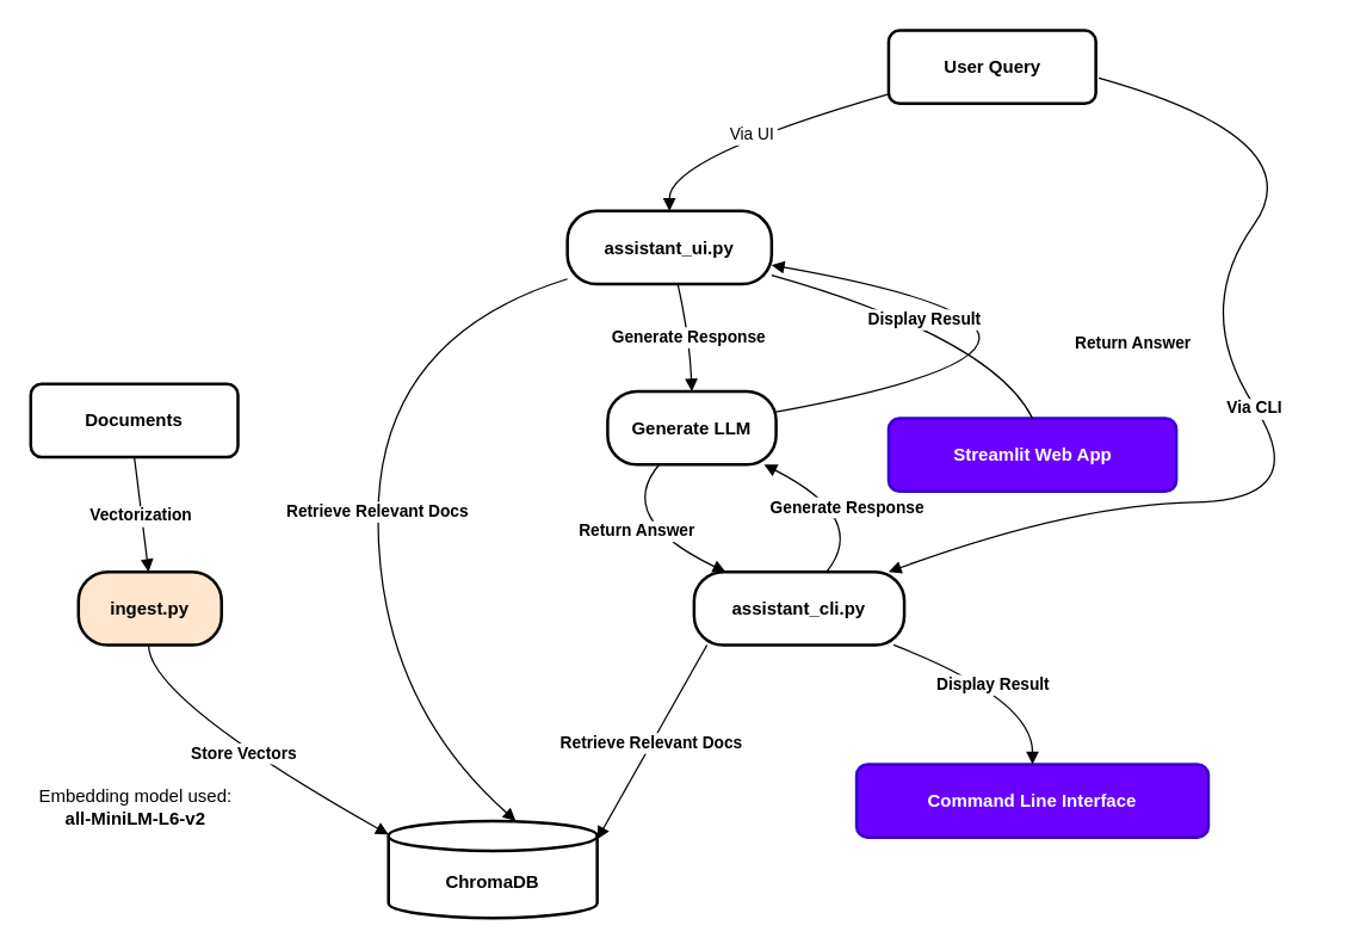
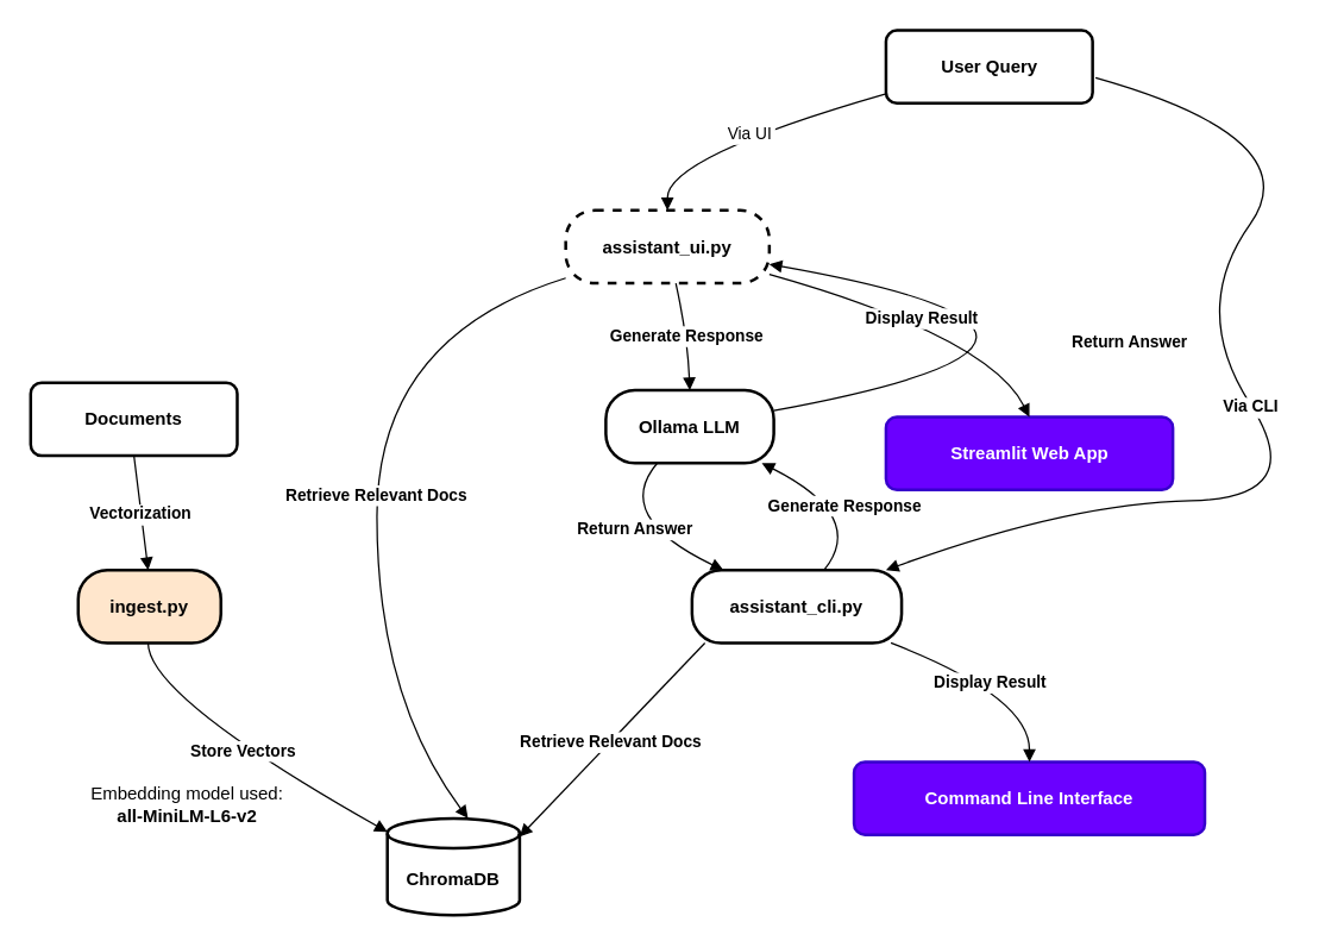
- <mxCell id="6" value="assistant_ui.py" style="rounded=1;arcSize=40;strokeWidth=2;fontStyle=1" parent="1" vertex="1"><mxGeometry x="380" y="141" width="137" height="49" as="geometry" /></mxCell>
+ <mxCell id="6" value="assistant_ui.py" style="rounded=1;arcSize=40;strokeWidth=2;fontStyle=1;dashed=1;" parent="1" vertex="1"><mxGeometry x="380" y="141" width="137" height="49" as="geometry" /></mxCell>
- <mxCell id="21" value="Display Result" style="curved=1;startArrow=none;endArrow=none;exitX=1;exitY=0.88;entryX=0.5;entryY=0;rounded=0;fontStyle=1;" parent="1" source="6" target="9" edge="1"><mxGeometry relative="1" as="geometry"><Array as="points"><mxPoint x="665" y="226" /></Array></mxGeometry></mxCell>
+ <mxCell id="21" value="Display Result" style="curved=1;startArrow=none;endArrow=block;exitX=1;exitY=0.88;entryX=0.5;entryY=0;rounded=0;fontStyle=1" parent="1" source="6" target="9" edge="1"><mxGeometry relative="1" as="geometry"><Array as="points"><mxPoint x="665" y="226" /></Array></mxGeometry></mxCell>
- <mxCell id="8" value="Generate LLM" style="rounded=1;arcSize=40;strokeWidth=2;fontStyle=1" parent="1" vertex="1"><mxGeometry x="407" y="262" width="113" height="49" as="geometry" /></mxCell>
+ <mxCell id="8" value="Ollama LLM" style="rounded=1;arcSize=40;strokeWidth=2;fontStyle=1" parent="1" vertex="1"><mxGeometry x="407" y="262" width="113" height="49" as="geometry" /></mxCell>
- <mxCell id="23" value="&lt;div&gt;Embedding model used:&lt;/div&gt;&lt;b&gt;a&lt;span style=&quot;background-color: initial;&quot;&gt;ll-MiniLM-L6-v2&lt;/span&gt;&lt;/b&gt;" style="text;html=1;align=center;verticalAlign=middle;resizable=0;points=[];autosize=1;strokeColor=none;fillColor=none;" parent="1" vertex="1"><mxGeometry x="15" y="521" width="150" height="40" as="geometry" /></mxCell>
+ <mxCell id="23" value="&lt;div&gt;Embedding model used:&lt;/div&gt;&lt;b&gt;a&lt;span style=&quot;background-color: initial;&quot;&gt;ll-MiniLM-L6-v2&lt;/span&gt;&lt;/b&gt;" style="text;html=1;align=center;verticalAlign=middle;resizable=0;points=[];autosize=1;strokeColor=none;fillColor=none;" parent="1" vertex="1"><mxGeometry x="50" y="521" width="150" height="40" as="geometry" /></mxCell>
- <mxCell id="4" value="ChromaDB" style="shape=cylinder3;boundedLbl=1;backgroundOutline=1;size=10;strokeWidth=2;whiteSpace=wrap;fontStyle=1" parent="1" vertex="1"><mxGeometry x="260" y="550" width="140" height="65" as="geometry" /></mxCell>
+ <mxCell id="4" value="ChromaDB" style="shape=cylinder3;boundedLbl=1;backgroundOutline=1;size=10;strokeWidth=2;whiteSpace=wrap;fontStyle=1" parent="1" vertex="1"><mxGeometry x="260" y="550" width="89" height="65" as="geometry" /></mxCell>
